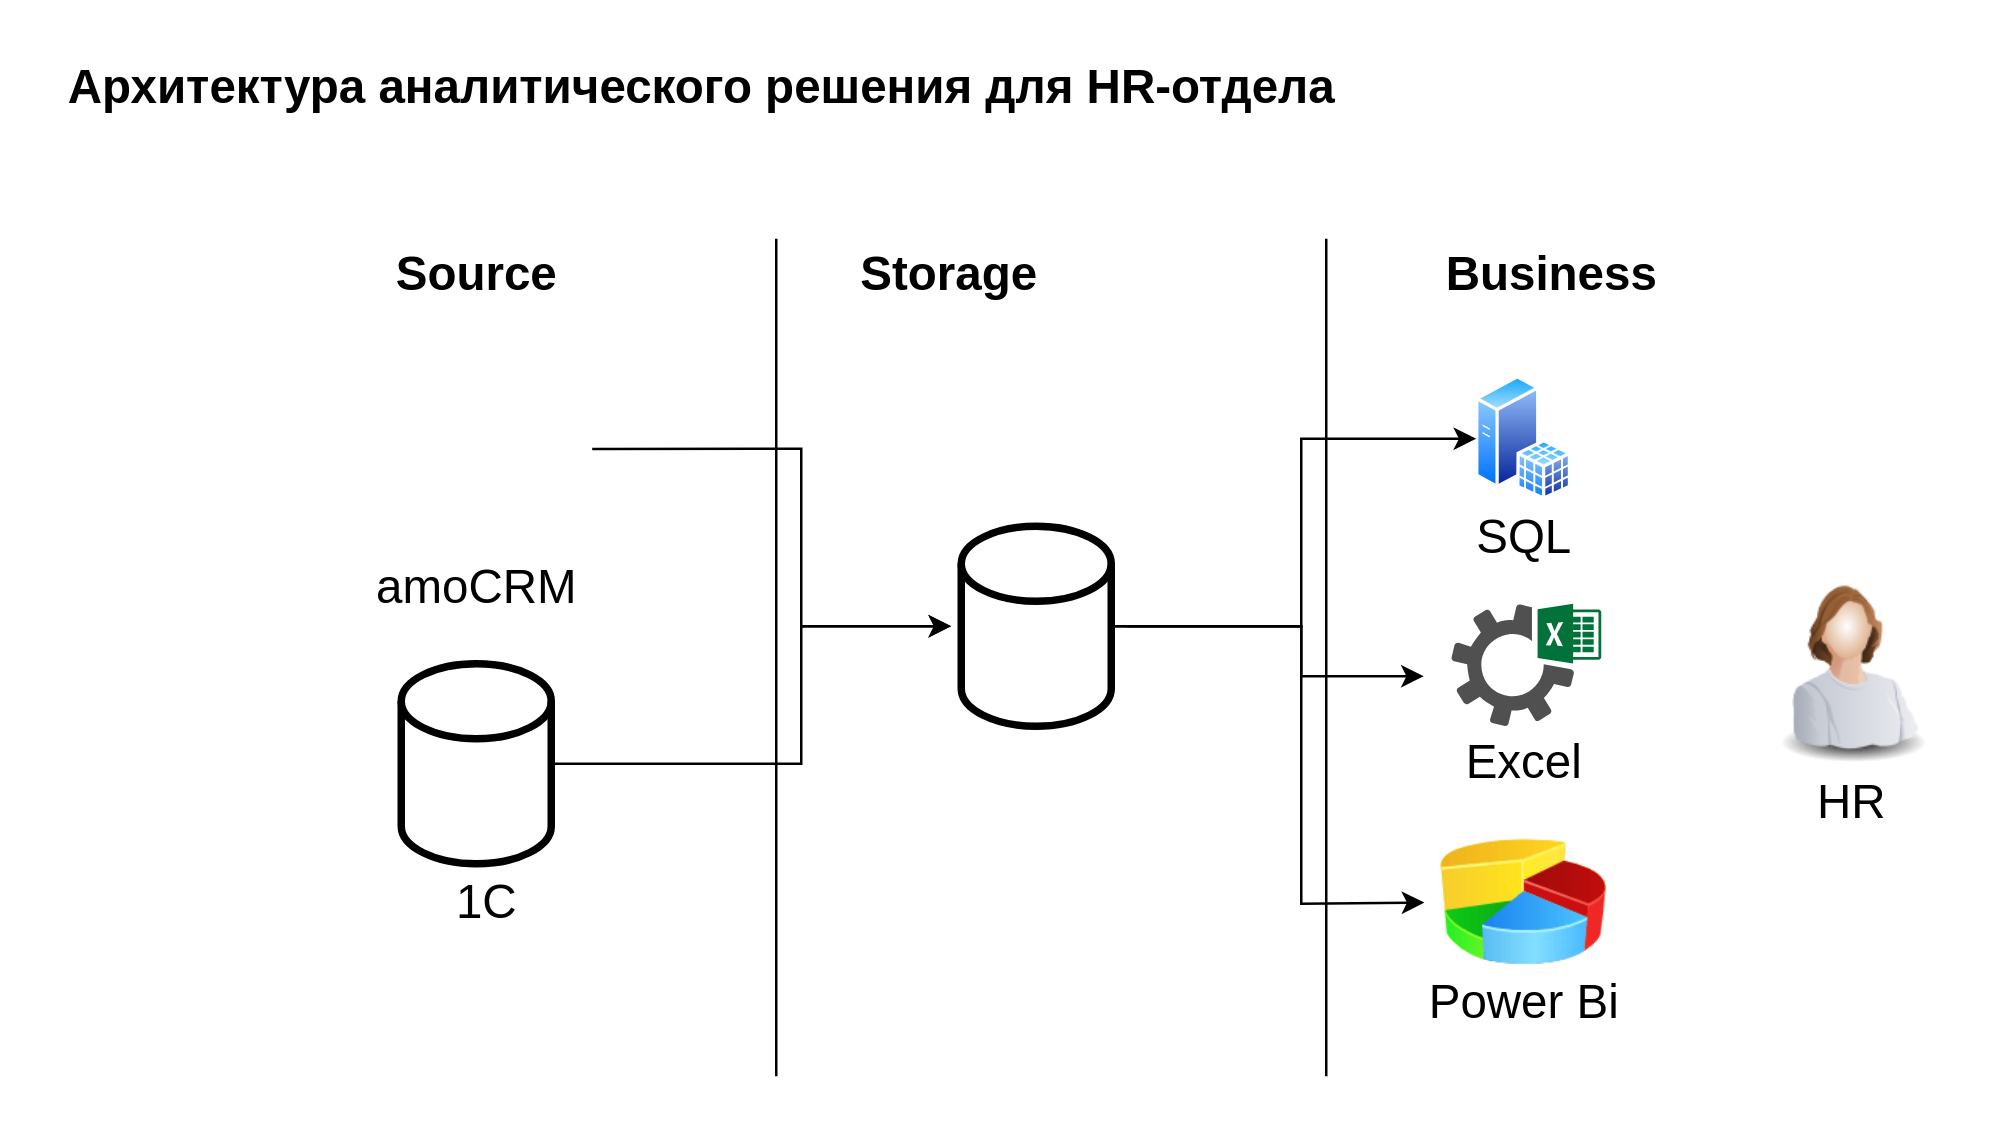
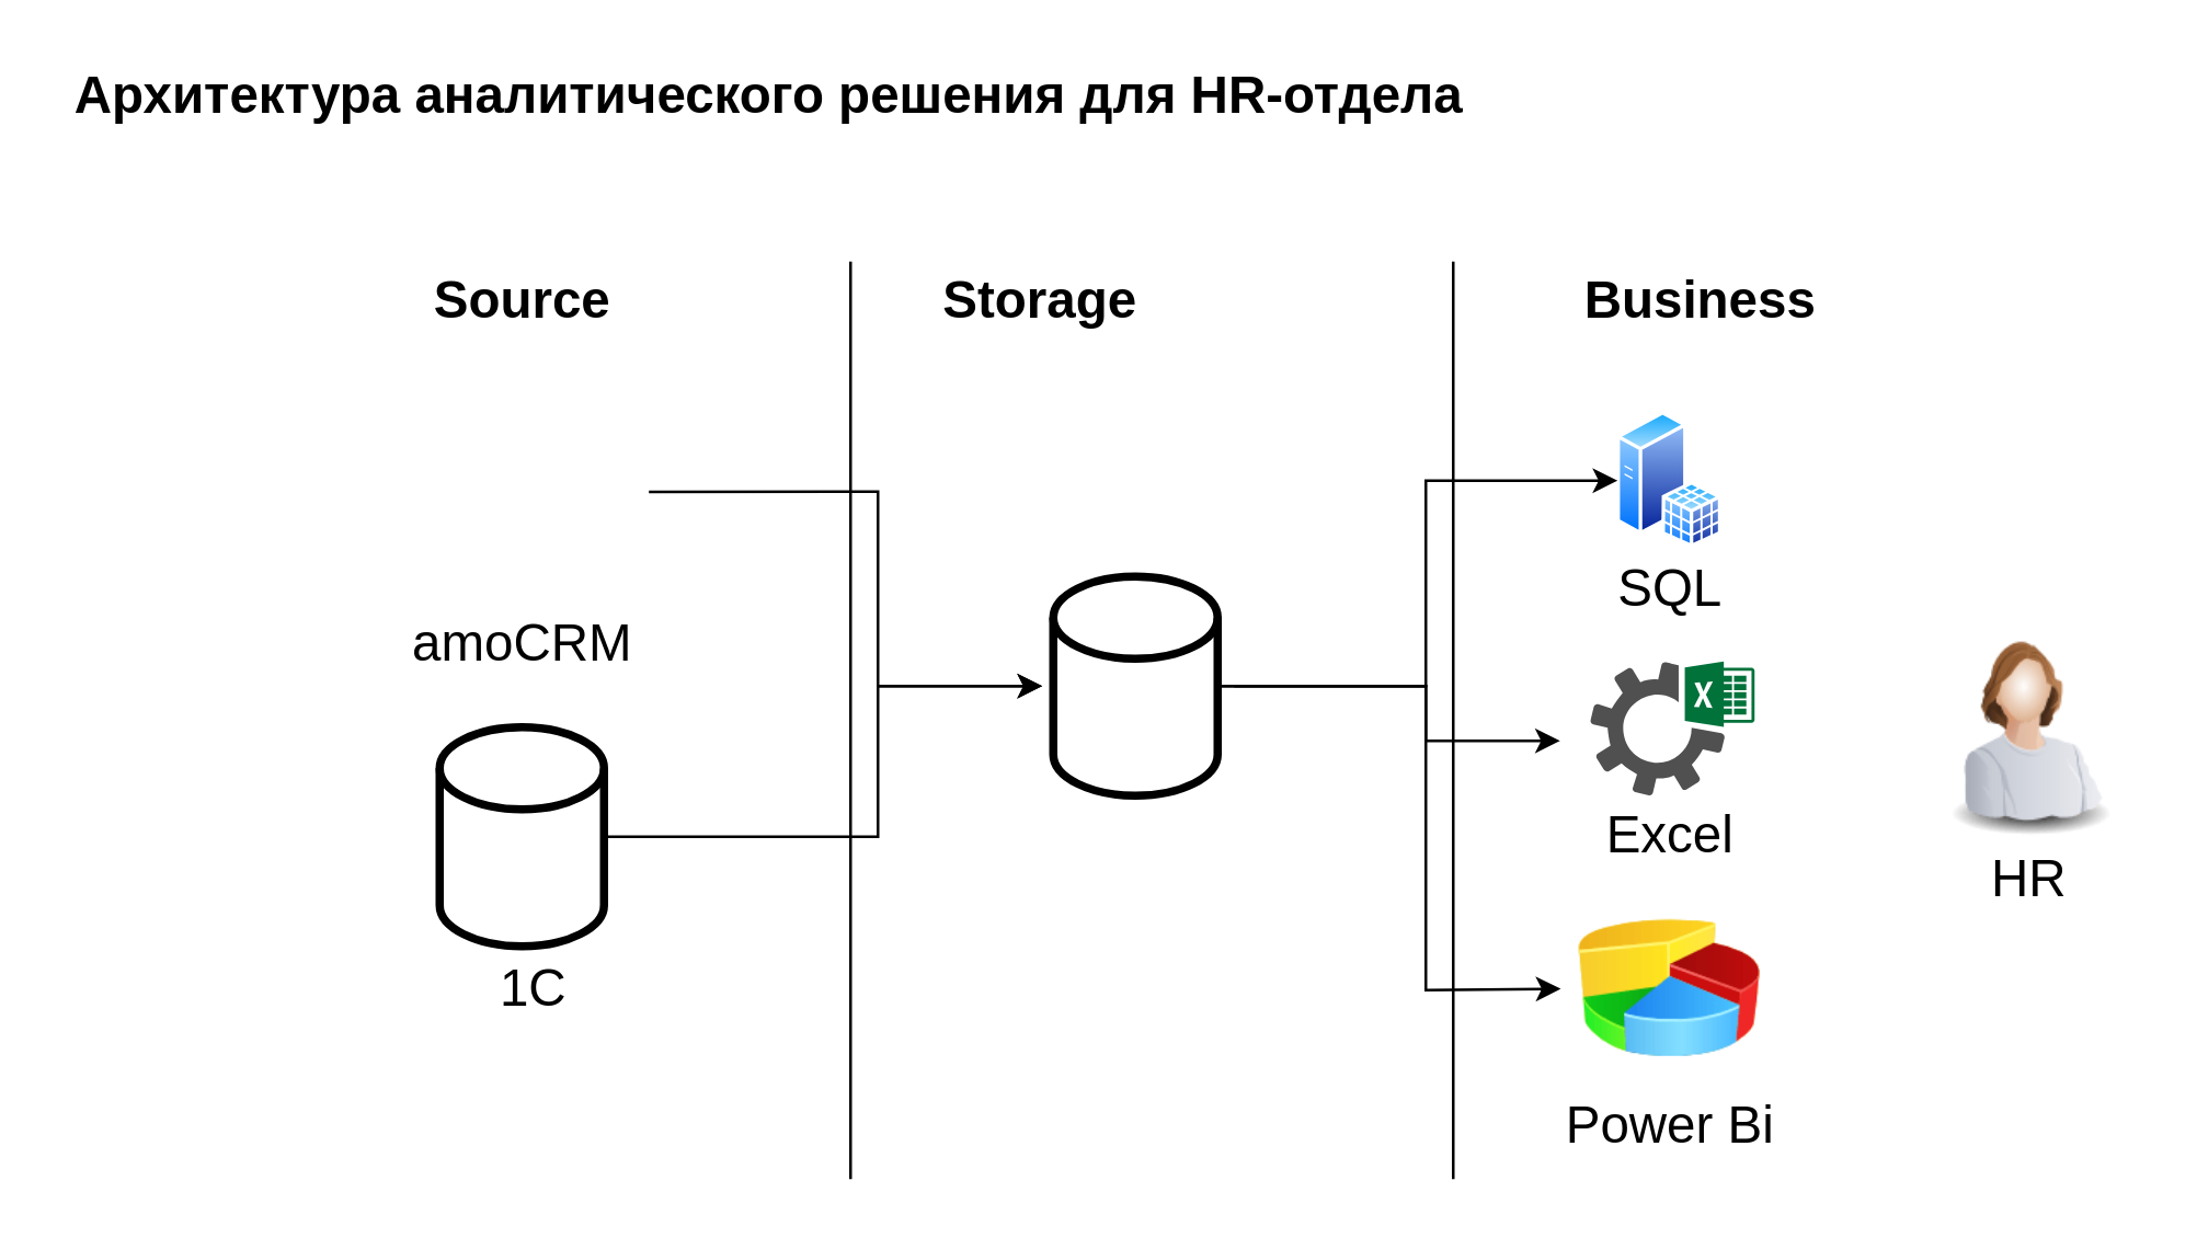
- <mxCell id="15" value="Power Bi" style="text;html=1;align=center;verticalAlign=middle;resizable=0;points=[];autosize=1;strokeColor=none;strokeWidth=3;fontSize=19;fontStyle=0" vertex="1" parent="1"><mxGeometry x="563.5" y="385.5" width="90" height="30" as="geometry" /></mxCell>
+ <mxCell id="15" value="Power Bi" style="text;html=1;align=center;verticalAlign=middle;resizable=0;points=[];autosize=1;strokeColor=none;strokeWidth=3;fontSize=19;fontStyle=0" vertex="1" parent="1"><mxGeometry x="563.5" y="395.5" width="90" height="30" as="geometry" /></mxCell>
